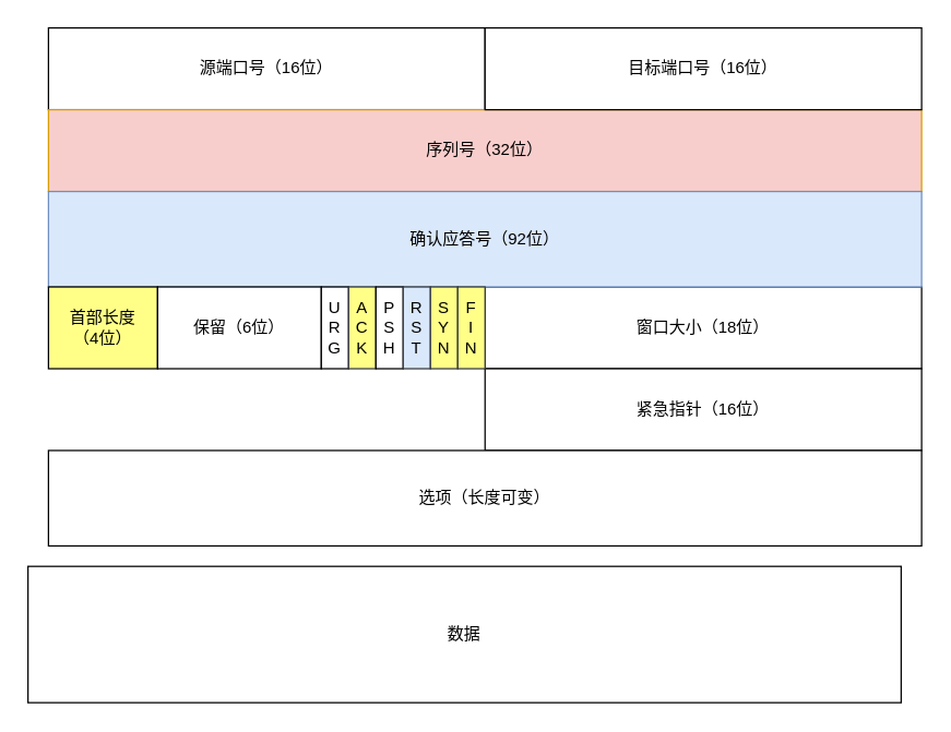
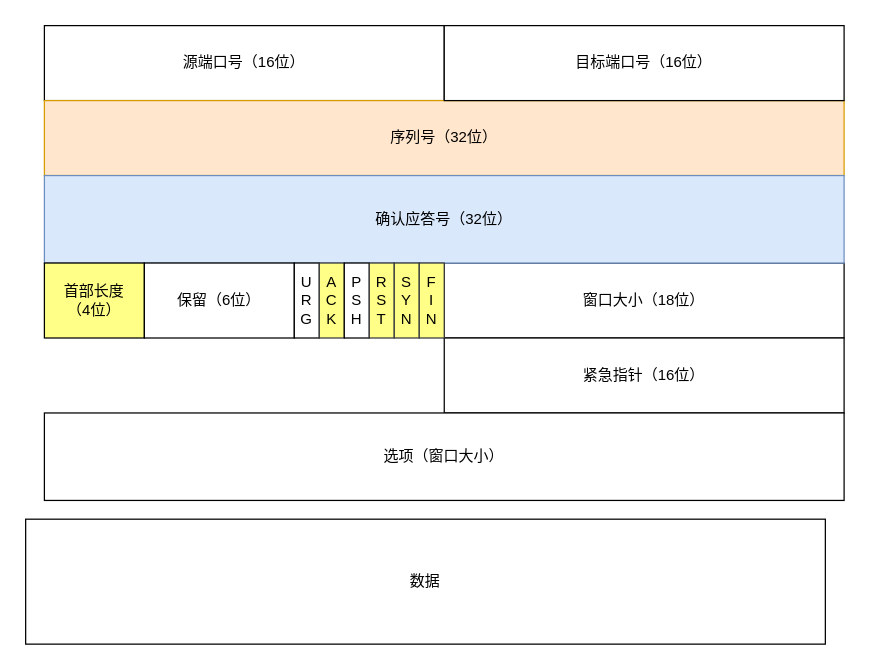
- <mxCell id="4" value="序列号（32位）" style="rounded=0;whiteSpace=wrap;html=1;fillColor=#f8cecc;strokeColor=#d79b00;" vertex="1" parent="1"><mxGeometry x="35" y="80" width="640" height="60" as="geometry" /></mxCell>
+ <mxCell id="4" value="序列号（32位）" style="rounded=0;whiteSpace=wrap;html=1;fillColor=#ffe6cc;strokeColor=#d79b00;" vertex="1" parent="1"><mxGeometry x="35" y="80" width="640" height="60" as="geometry" /></mxCell>
- <mxCell id="5" value="确认应答号（92位）" style="rounded=0;whiteSpace=wrap;html=1;fillColor=#dae8fc;strokeColor=#6c8ebf;" vertex="1" parent="1"><mxGeometry x="35" y="140" width="640" height="70" as="geometry" /></mxCell>
+ <mxCell id="5" value="确认应答号（32位）" style="rounded=0;whiteSpace=wrap;html=1;fillColor=#dae8fc;strokeColor=#6c8ebf;" vertex="1" parent="1"><mxGeometry x="35" y="140" width="640" height="70" as="geometry" /></mxCell>
- <mxCell id="15" value="R&lt;br&gt;S&lt;br&gt;T" style="rounded=0;whiteSpace=wrap;html=1;fillColor=#dae8fc;strokeColor=#36393d;" vertex="1" parent="1"><mxGeometry x="295" y="210" width="20" height="60" as="geometry" /></mxCell>
+ <mxCell id="15" value="R&lt;br&gt;S&lt;br&gt;T" style="rounded=0;whiteSpace=wrap;html=1;fillColor=#ffff88;strokeColor=#36393d;" vertex="1" parent="1"><mxGeometry x="295" y="210" width="20" height="60" as="geometry" /></mxCell>
- <mxCell id="10" value="选项（长度可变）" style="rounded=0;whiteSpace=wrap;html=1;" vertex="1" parent="1"><mxGeometry x="35" y="330" width="640" height="70" as="geometry" /></mxCell>
+ <mxCell id="10" value="选项（窗口大小）" style="rounded=0;whiteSpace=wrap;html=1;" vertex="1" parent="1"><mxGeometry x="35" y="330" width="640" height="70" as="geometry" /></mxCell>
